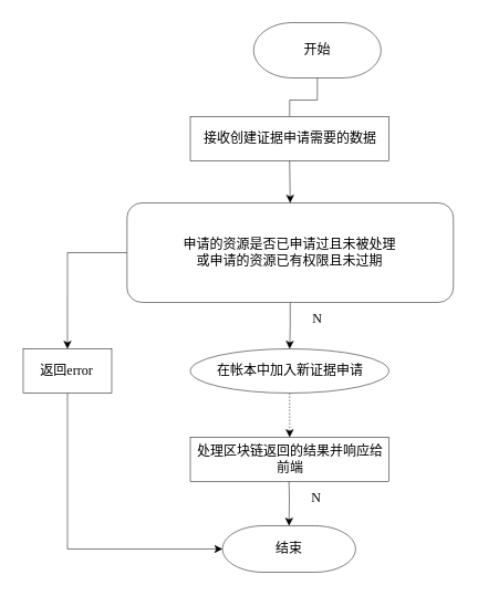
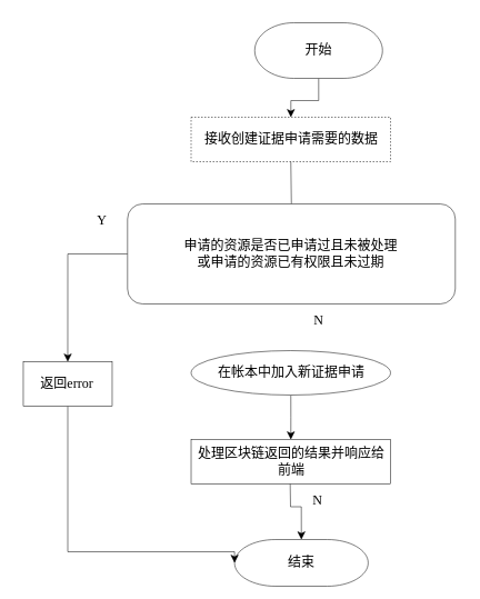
- <mxCell id="2" value="" style="edgeStyle=orthogonalEdgeStyle;rounded=0;orthogonalLoop=1;jettySize=auto;html=1;strokeWidth=0.5;fontFamily=宋体;endArrow=none;" parent="1" source="3" target="4" edge="1"><mxGeometry relative="1" as="geometry" /></mxCell>
+ <mxCell id="2" value="" style="edgeStyle=orthogonalEdgeStyle;rounded=0;orthogonalLoop=1;jettySize=auto;html=1;strokeWidth=0.5;fontFamily=宋体;" parent="1" source="3" target="4" edge="1"><mxGeometry relative="1" as="geometry" /></mxCell>
- <mxCell id="4" value="接收创建证据申请需要的数据" style="whiteSpace=wrap;html=1;strokeWidth=0.5;fontFamily=宋体;" parent="1" vertex="1"><mxGeometry x="171.51" y="105" width="179.5" height="40" as="geometry" /></mxCell>
+ <mxCell id="4" value="接收创建证据申请需要的数据" style="whiteSpace=wrap;html=1;strokeWidth=0.5;fontFamily=宋体;dashed=1;" parent="1" vertex="1"><mxGeometry x="171.51" y="105" width="179.5" height="40" as="geometry" /></mxCell>
- <mxCell id="5" value="" style="edgeStyle=orthogonalEdgeStyle;rounded=0;orthogonalLoop=1;jettySize=auto;html=1;exitX=0.5;exitY=1;exitDx=0;exitDy=0;entryX=0.5;entryY=0;entryDx=0;entryDy=0;strokeWidth=0.5;fontFamily=宋体;" parent="1" source="4" target="15" edge="1"><mxGeometry relative="1" as="geometry"><mxPoint x="261.25" y="145" as="sourcePoint" /><mxPoint x="261" y="175" as="targetPoint" /></mxGeometry></mxCell>
+ <mxCell id="5" value="" style="edgeStyle=orthogonalEdgeStyle;rounded=0;orthogonalLoop=1;jettySize=auto;html=1;exitX=0.5;exitY=1;exitDx=0;exitDy=0;entryX=0.5;entryY=0;entryDx=0;entryDy=0;strokeWidth=0.5;fontFamily=宋体;endArrow=none;" parent="1" source="4" target="15" edge="1"><mxGeometry relative="1" as="geometry"><mxPoint x="261.25" y="145" as="sourcePoint" /><mxPoint x="261" y="175" as="targetPoint" /></mxGeometry></mxCell>
+ <mxCell id="17" value="Y" style="text;html=1;align=center;verticalAlign=middle;resizable=0;points=[];autosize=1;strokeColor=none;fillColor=none;strokeWidth=0.5;fontFamily=宋体;" parent="1" vertex="1"><mxGeometry x="76" y="183" width="30" height="30" as="geometry" /></mxCell>
- <mxCell id="6" value="" style="edgeStyle=orthogonalEdgeStyle;rounded=0;orthogonalLoop=1;jettySize=auto;html=1;entryX=0.5;entryY=0;entryDx=0;entryDy=0;exitX=0.5;exitY=1;exitDx=0;exitDy=0;strokeWidth=0.5;fontFamily=宋体;" parent="1" source="15" target="12" edge="1"><mxGeometry relative="1" as="geometry"><mxPoint x="261.26" y="365" as="targetPoint" /><mxPoint x="261.759" y="345" as="sourcePoint" /></mxGeometry></mxCell>
- <mxCell id="10" value="返回error" style="whiteSpace=wrap;html=1;strokeWidth=0.5;fontFamily=宋体;" parent="1" vertex="1"><mxGeometry x="20.48" y="315" width="80" height="40" as="geometry" /></mxCell>
+ <mxCell id="10" value="返回error" style="whiteSpace=wrap;html=1;strokeWidth=0.5;fontFamily=宋体;" parent="1" vertex="1"><mxGeometry x="20.48" y="325" width="80" height="40" as="geometry" /></mxCell>
- <mxCell id="11" value="" style="edgeStyle=orthogonalEdgeStyle;rounded=0;orthogonalLoop=1;jettySize=auto;html=1;entryX=0.5;entryY=0;entryDx=0;entryDy=0;strokeWidth=0.5;fontFamily=宋体;dashed=1;" parent="1" source="12" target="18" edge="1"><mxGeometry relative="1" as="geometry"><mxPoint x="260.514" y="375.01" as="targetPoint" /></mxGeometry></mxCell>
+ <mxCell id="11" value="" style="edgeStyle=orthogonalEdgeStyle;rounded=0;orthogonalLoop=1;jettySize=auto;html=1;entryX=0.5;entryY=0;entryDx=0;entryDy=0;strokeWidth=0.5;fontFamily=宋体;" parent="1" source="12" target="18" edge="1"><mxGeometry relative="1" as="geometry"><mxPoint x="260.514" y="375.01" as="targetPoint" /></mxGeometry></mxCell>
- <mxCell id="7" value="结束" style="strokeWidth=0.5;html=1;shape=mxgraph.flowchart.terminator;whiteSpace=wrap;fontFamily=宋体;" parent="1" vertex="1"><mxGeometry x="200.62" y="475" width="120.25" height="42" as="geometry" /></mxCell>
+ <mxCell id="7" value="结束" style="strokeWidth=0.5;html=1;shape=mxgraph.flowchart.terminator;whiteSpace=wrap;fontFamily=宋体;" parent="1" vertex="1"><mxGeometry x="210.62" y="485" width="120.25" height="42" as="geometry" /></mxCell>
